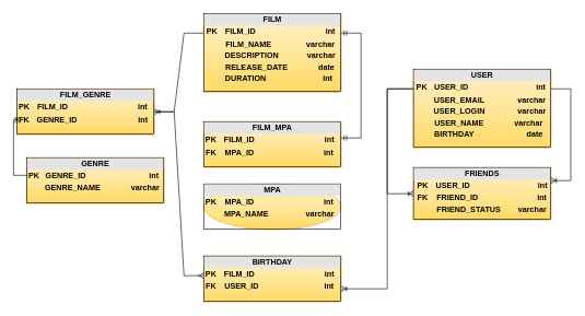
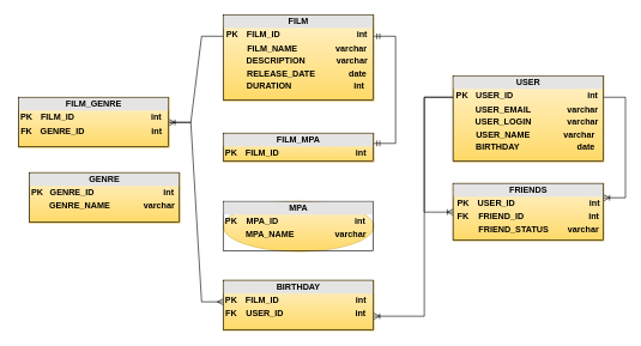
- <mxCell id="7" value="&lt;div style=&quot;box-sizing: border-box; width: 100%; background: rgb(228, 228, 228); padding: 2px; font-size: 12px;&quot;&gt;FILM_MPA&lt;/div&gt;&lt;table style=&quot;width: 100%; font-size: 12px;&quot; cellpadding=&quot;2&quot; cellspacing=&quot;0&quot;&gt;&lt;tbody style=&quot;font-size: 12px;&quot;&gt;&lt;tr style=&quot;font-size: 12px;&quot;&gt;&lt;td style=&quot;font-size: 12px;&quot;&gt;&lt;span style=&quot;font-size: 12px;&quot;&gt;PK&lt;/span&gt;&lt;/td&gt;&lt;td style=&quot;font-size: 12px;&quot;&gt;&lt;span style=&quot;font-size: 12px;&quot;&gt;FILM_ID&amp;nbsp; &amp;nbsp; &amp;nbsp; &amp;nbsp; &amp;nbsp; &amp;nbsp; &amp;nbsp; &amp;nbsp; &amp;nbsp; &amp;nbsp; &amp;nbsp; &amp;nbsp; &amp;nbsp; &amp;nbsp; &amp;nbsp; &amp;nbsp; int&lt;/span&gt;&lt;/td&gt;&lt;/tr&gt;&lt;tr style=&quot;font-size: 12px;&quot;&gt;&lt;td style=&quot;font-size: 12px;&quot;&gt;FK&lt;/td&gt;&lt;td style=&quot;font-size: 12px;&quot;&gt;&lt;span style=&quot;font-size: 12px;&quot;&gt;MPA_ID&amp;nbsp; &amp;nbsp; &amp;nbsp; &amp;nbsp; &amp;nbsp; &amp;nbsp; &amp;nbsp; &amp;nbsp; &amp;nbsp; &amp;nbsp; &amp;nbsp; &amp;nbsp; &amp;nbsp; &amp;nbsp; &amp;nbsp; &amp;nbsp; int&lt;/span&gt;&lt;/td&gt;&lt;/tr&gt;&lt;tr style=&quot;font-size: 12px;&quot;&gt;&lt;td style=&quot;font-size: 12px;&quot;&gt;&lt;br&gt;&lt;/td&gt;&lt;td style=&quot;font-size: 12px;&quot;&gt;&lt;table style=&quot;border-color: var(--border-color); font-size: 12px; width: 180px;&quot; cellpadding=&quot;2&quot; cellspacing=&quot;0&quot;&gt;&lt;tbody style=&quot;border-color: var(--border-color); font-size: 12px;&quot;&gt;&lt;tr style=&quot;border-color: var(--border-color); font-size: 12px;&quot;&gt;&lt;td style=&quot;border-color: var(--border-color); font-size: 12px;&quot;&gt;&lt;br&gt;&lt;/td&gt;&lt;/tr&gt;&lt;tr style=&quot;border-color: var(--border-color); font-size: 12px;&quot;&gt;&lt;td style=&quot;border-color: var(--border-color); font-size: 12px;&quot;&gt;&lt;span style=&quot;font-size: 12px;&quot;&gt;&lt;br style=&quot;font-size: 12px;&quot;&gt;&lt;br style=&quot;font-size: 12px;&quot;&gt;&lt;/span&gt;&lt;/td&gt;&lt;td style=&quot;border-color: var(--border-color); font-size: 12px;&quot;&gt;&lt;span style=&quot;font-size: 12px;&quot;&gt;&lt;br style=&quot;font-size: 12px;&quot;&gt;&lt;/span&gt;&lt;/td&gt;&lt;/tr&gt;&lt;/tbody&gt;&lt;/table&gt;&lt;/td&gt;&lt;/tr&gt;&lt;/tbody&gt;&lt;/table&gt;" style="verticalAlign=middle;align=center;overflow=fill;html=1;whiteSpace=wrap;fillColor=#fff2cc;strokeColor=#d6b656;gradientColor=#ffd966;fontStyle=1;fontSize=12;horizontal=1;labelBorderColor=default;" vertex="1" parent="1"><mxGeometry x="310" y="185" width="210" height="70" as="geometry" /></mxCell>
+ <mxCell id="7" value="&lt;div style=&quot;box-sizing: border-box; width: 100%; background: rgb(228, 228, 228); padding: 2px; font-size: 12px;&quot;&gt;FILM_MPA&lt;/div&gt;&lt;table style=&quot;width: 100%; font-size: 12px;&quot; cellpadding=&quot;2&quot; cellspacing=&quot;0&quot;&gt;&lt;tbody style=&quot;font-size: 12px;&quot;&gt;&lt;tr style=&quot;font-size: 12px;&quot;&gt;&lt;td style=&quot;font-size: 12px;&quot;&gt;&lt;span style=&quot;font-size: 12px;&quot;&gt;PK&lt;/span&gt;&lt;/td&gt;&lt;td style=&quot;font-size: 12px;&quot;&gt;&lt;span style=&quot;font-size: 12px;&quot;&gt;FILM_ID&amp;nbsp; &amp;nbsp; &amp;nbsp; &amp;nbsp; &amp;nbsp; &amp;nbsp; &amp;nbsp; &amp;nbsp; &amp;nbsp; &amp;nbsp; &amp;nbsp; &amp;nbsp; &amp;nbsp; &amp;nbsp; &amp;nbsp; &amp;nbsp; int&lt;/span&gt;&lt;/td&gt;&lt;/tr&gt;&lt;tr style=&quot;font-size: 12px;&quot;&gt;&lt;td style=&quot;font-size: 12px;&quot;&gt;FK&lt;/td&gt;&lt;td style=&quot;font-size: 12px;&quot;&gt;&lt;span style=&quot;font-size: 12px;&quot;&gt;MPA_ID&amp;nbsp; &amp;nbsp; &amp;nbsp; &amp;nbsp; &amp;nbsp; &amp;nbsp; &amp;nbsp; &amp;nbsp; &amp;nbsp; &amp;nbsp; &amp;nbsp; &amp;nbsp; &amp;nbsp; &amp;nbsp; &amp;nbsp; &amp;nbsp; int&lt;/span&gt;&lt;/td&gt;&lt;/tr&gt;&lt;tr style=&quot;font-size: 12px;&quot;&gt;&lt;td style=&quot;font-size: 12px;&quot;&gt;&lt;br&gt;&lt;/td&gt;&lt;td style=&quot;font-size: 12px;&quot;&gt;&lt;table style=&quot;border-color: var(--border-color); font-size: 12px; width: 180px;&quot; cellpadding=&quot;2&quot; cellspacing=&quot;0&quot;&gt;&lt;tbody style=&quot;border-color: var(--border-color); font-size: 12px;&quot;&gt;&lt;tr style=&quot;border-color: var(--border-color); font-size: 12px;&quot;&gt;&lt;td style=&quot;border-color: var(--border-color); font-size: 12px;&quot;&gt;&lt;br&gt;&lt;/td&gt;&lt;/tr&gt;&lt;tr style=&quot;border-color: var(--border-color); font-size: 12px;&quot;&gt;&lt;td style=&quot;border-color: var(--border-color); font-size: 12px;&quot;&gt;&lt;span style=&quot;font-size: 12px;&quot;&gt;&lt;br style=&quot;font-size: 12px;&quot;&gt;&lt;br style=&quot;font-size: 12px;&quot;&gt;&lt;/span&gt;&lt;/td&gt;&lt;td style=&quot;border-color: var(--border-color); font-size: 12px;&quot;&gt;&lt;span style=&quot;font-size: 12px;&quot;&gt;&lt;br style=&quot;font-size: 12px;&quot;&gt;&lt;/span&gt;&lt;/td&gt;&lt;/tr&gt;&lt;/tbody&gt;&lt;/table&gt;&lt;/td&gt;&lt;/tr&gt;&lt;/tbody&gt;&lt;/table&gt;" style="verticalAlign=middle;align=center;overflow=fill;html=1;whiteSpace=wrap;fillColor=#fff2cc;strokeColor=#d6b656;gradientColor=#ffd966;fontStyle=1;fontSize=12;horizontal=1;labelBorderColor=default;" vertex="1" parent="1"><mxGeometry x="310" y="185" width="210" height="40" as="geometry" /></mxCell>
- <mxCell id="10" value="" style="fontSize=12;html=1;endArrow=ERoneToMany;rounded=0;exitX=0.007;exitY=0.384;exitDx=0;exitDy=0;exitPerimeter=0;entryX=0;entryY=0.75;entryDx=0;entryDy=0;edgeStyle=orthogonalEdgeStyle;" edge="1" parent="1" source="6" target="5"><mxGeometry width="100" height="100" relative="1" as="geometry"><mxPoint x="250" y="280" as="sourcePoint" /><mxPoint x="-30" y="70" as="targetPoint" /><Array as="points"><mxPoint x="20" y="267" /><mxPoint x="20" y="182" /></Array></mxGeometry></mxCell>
